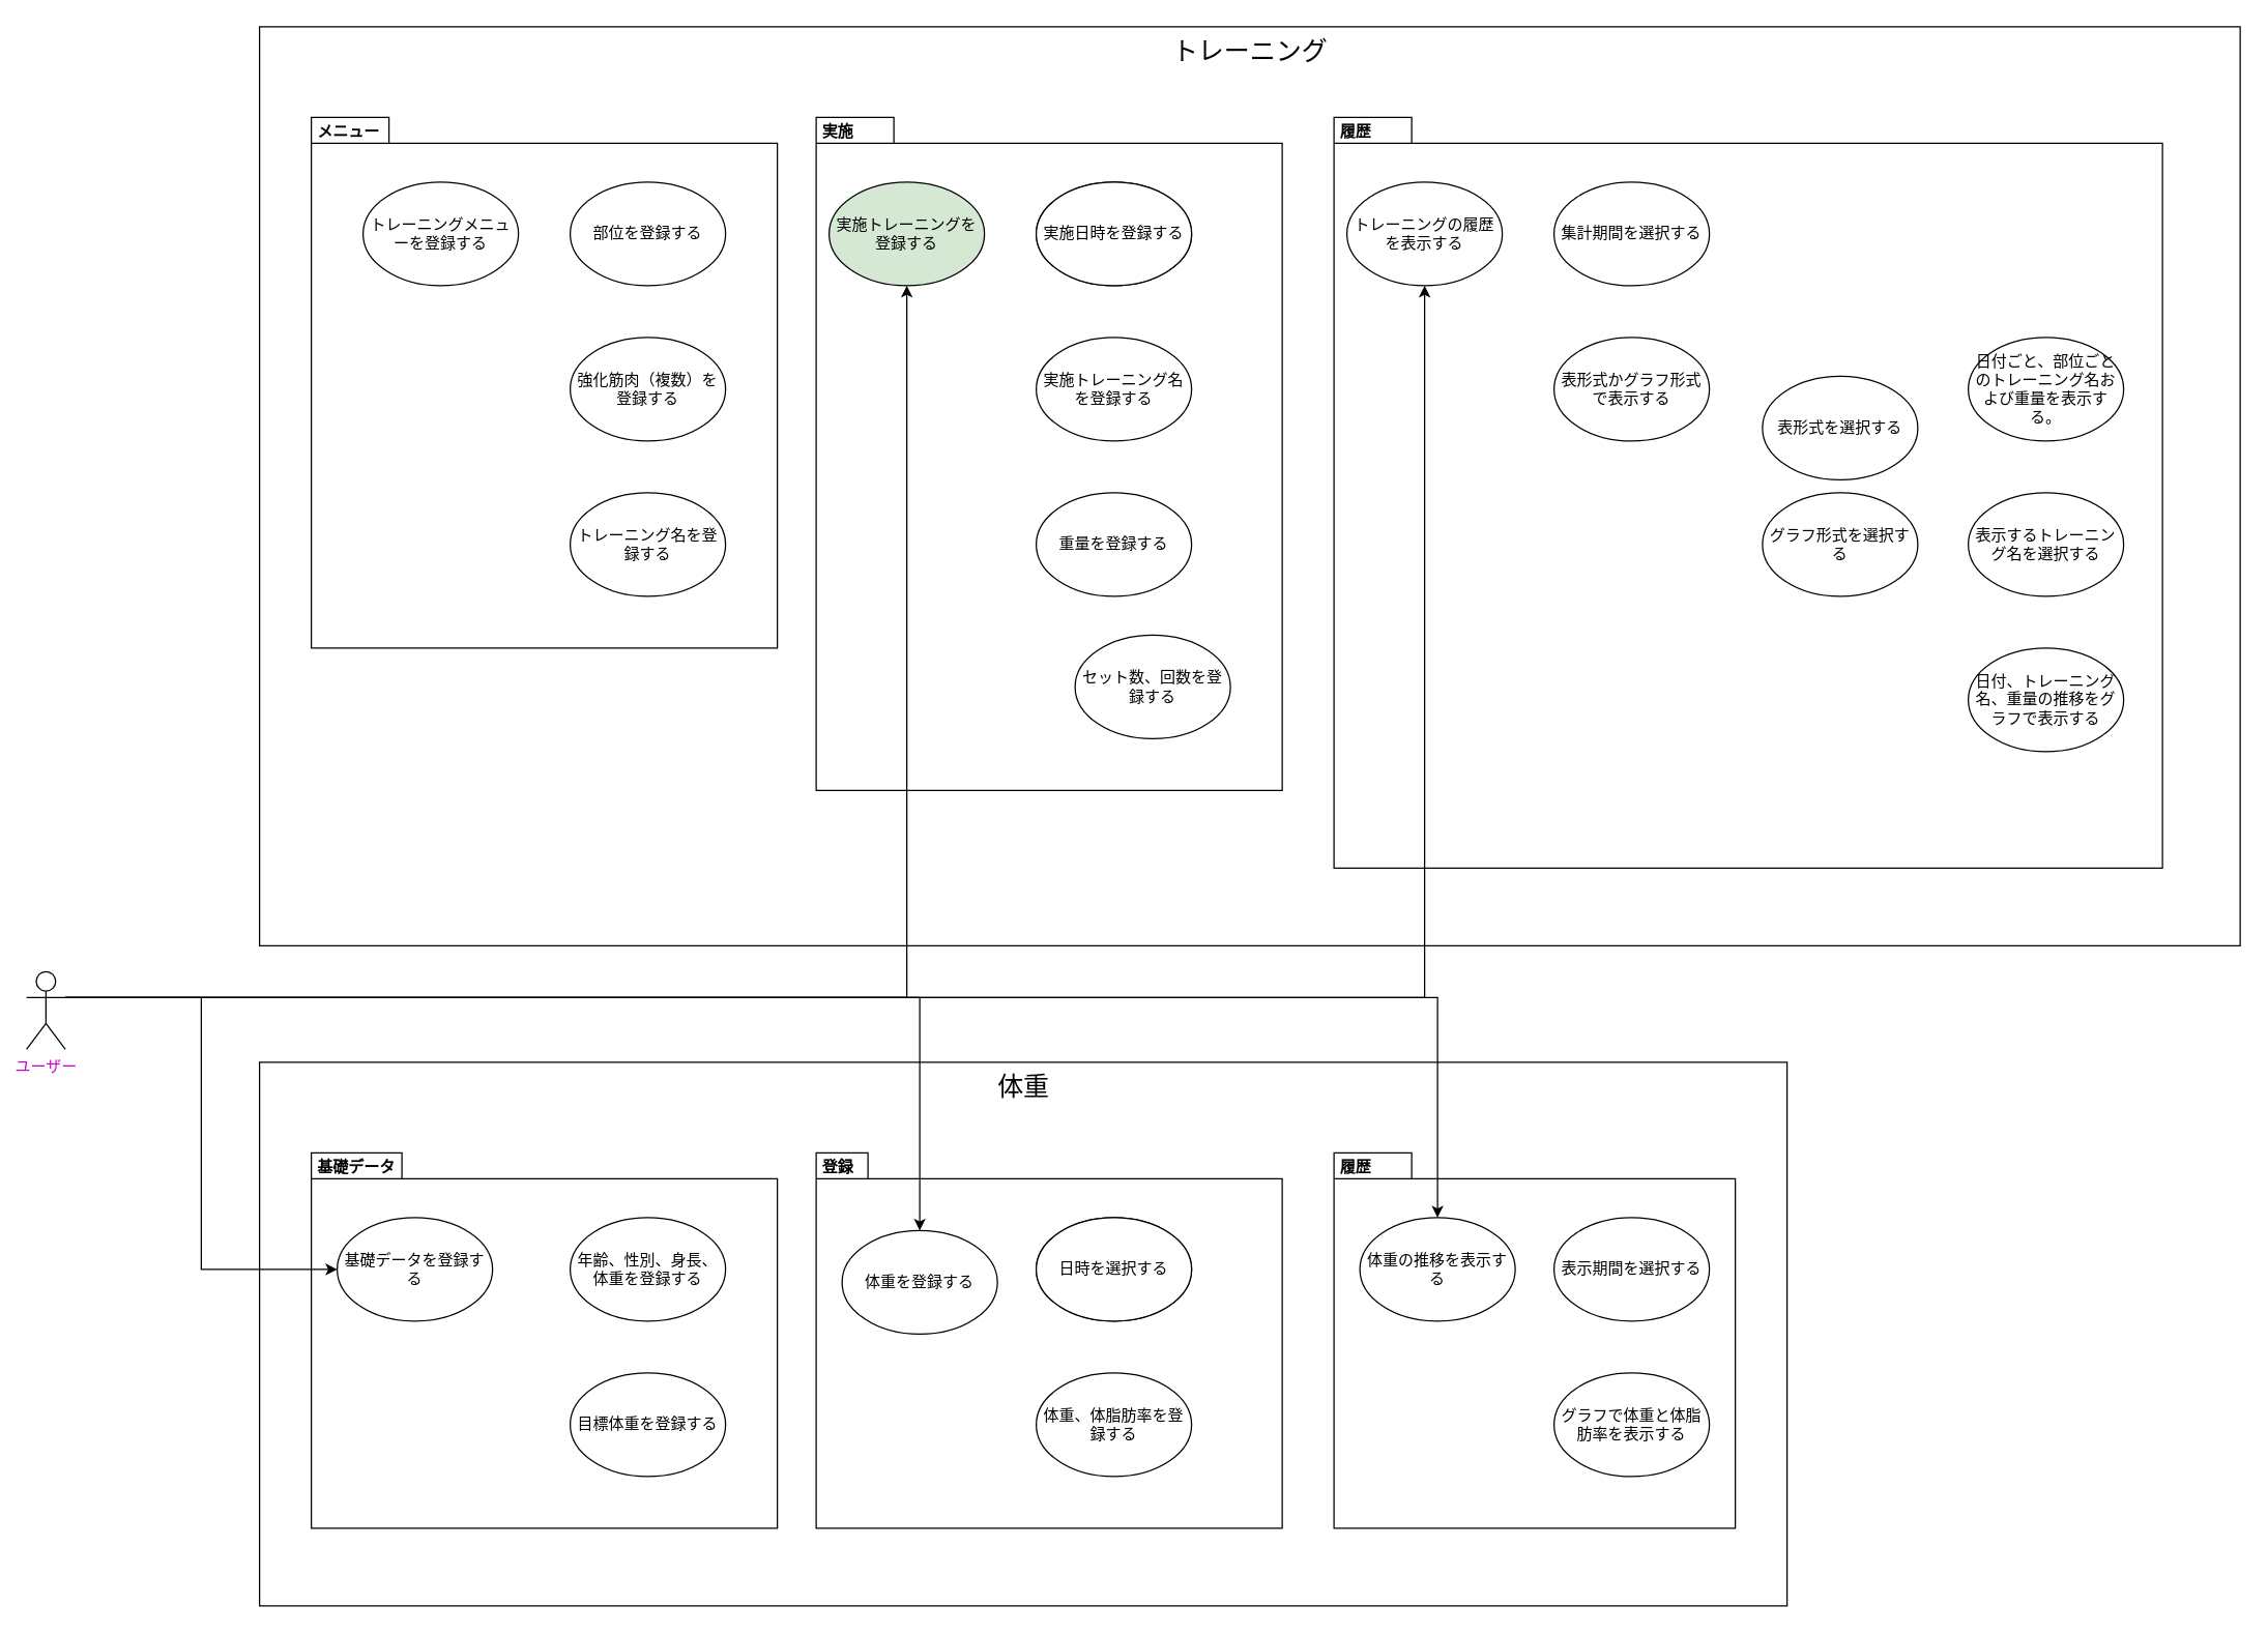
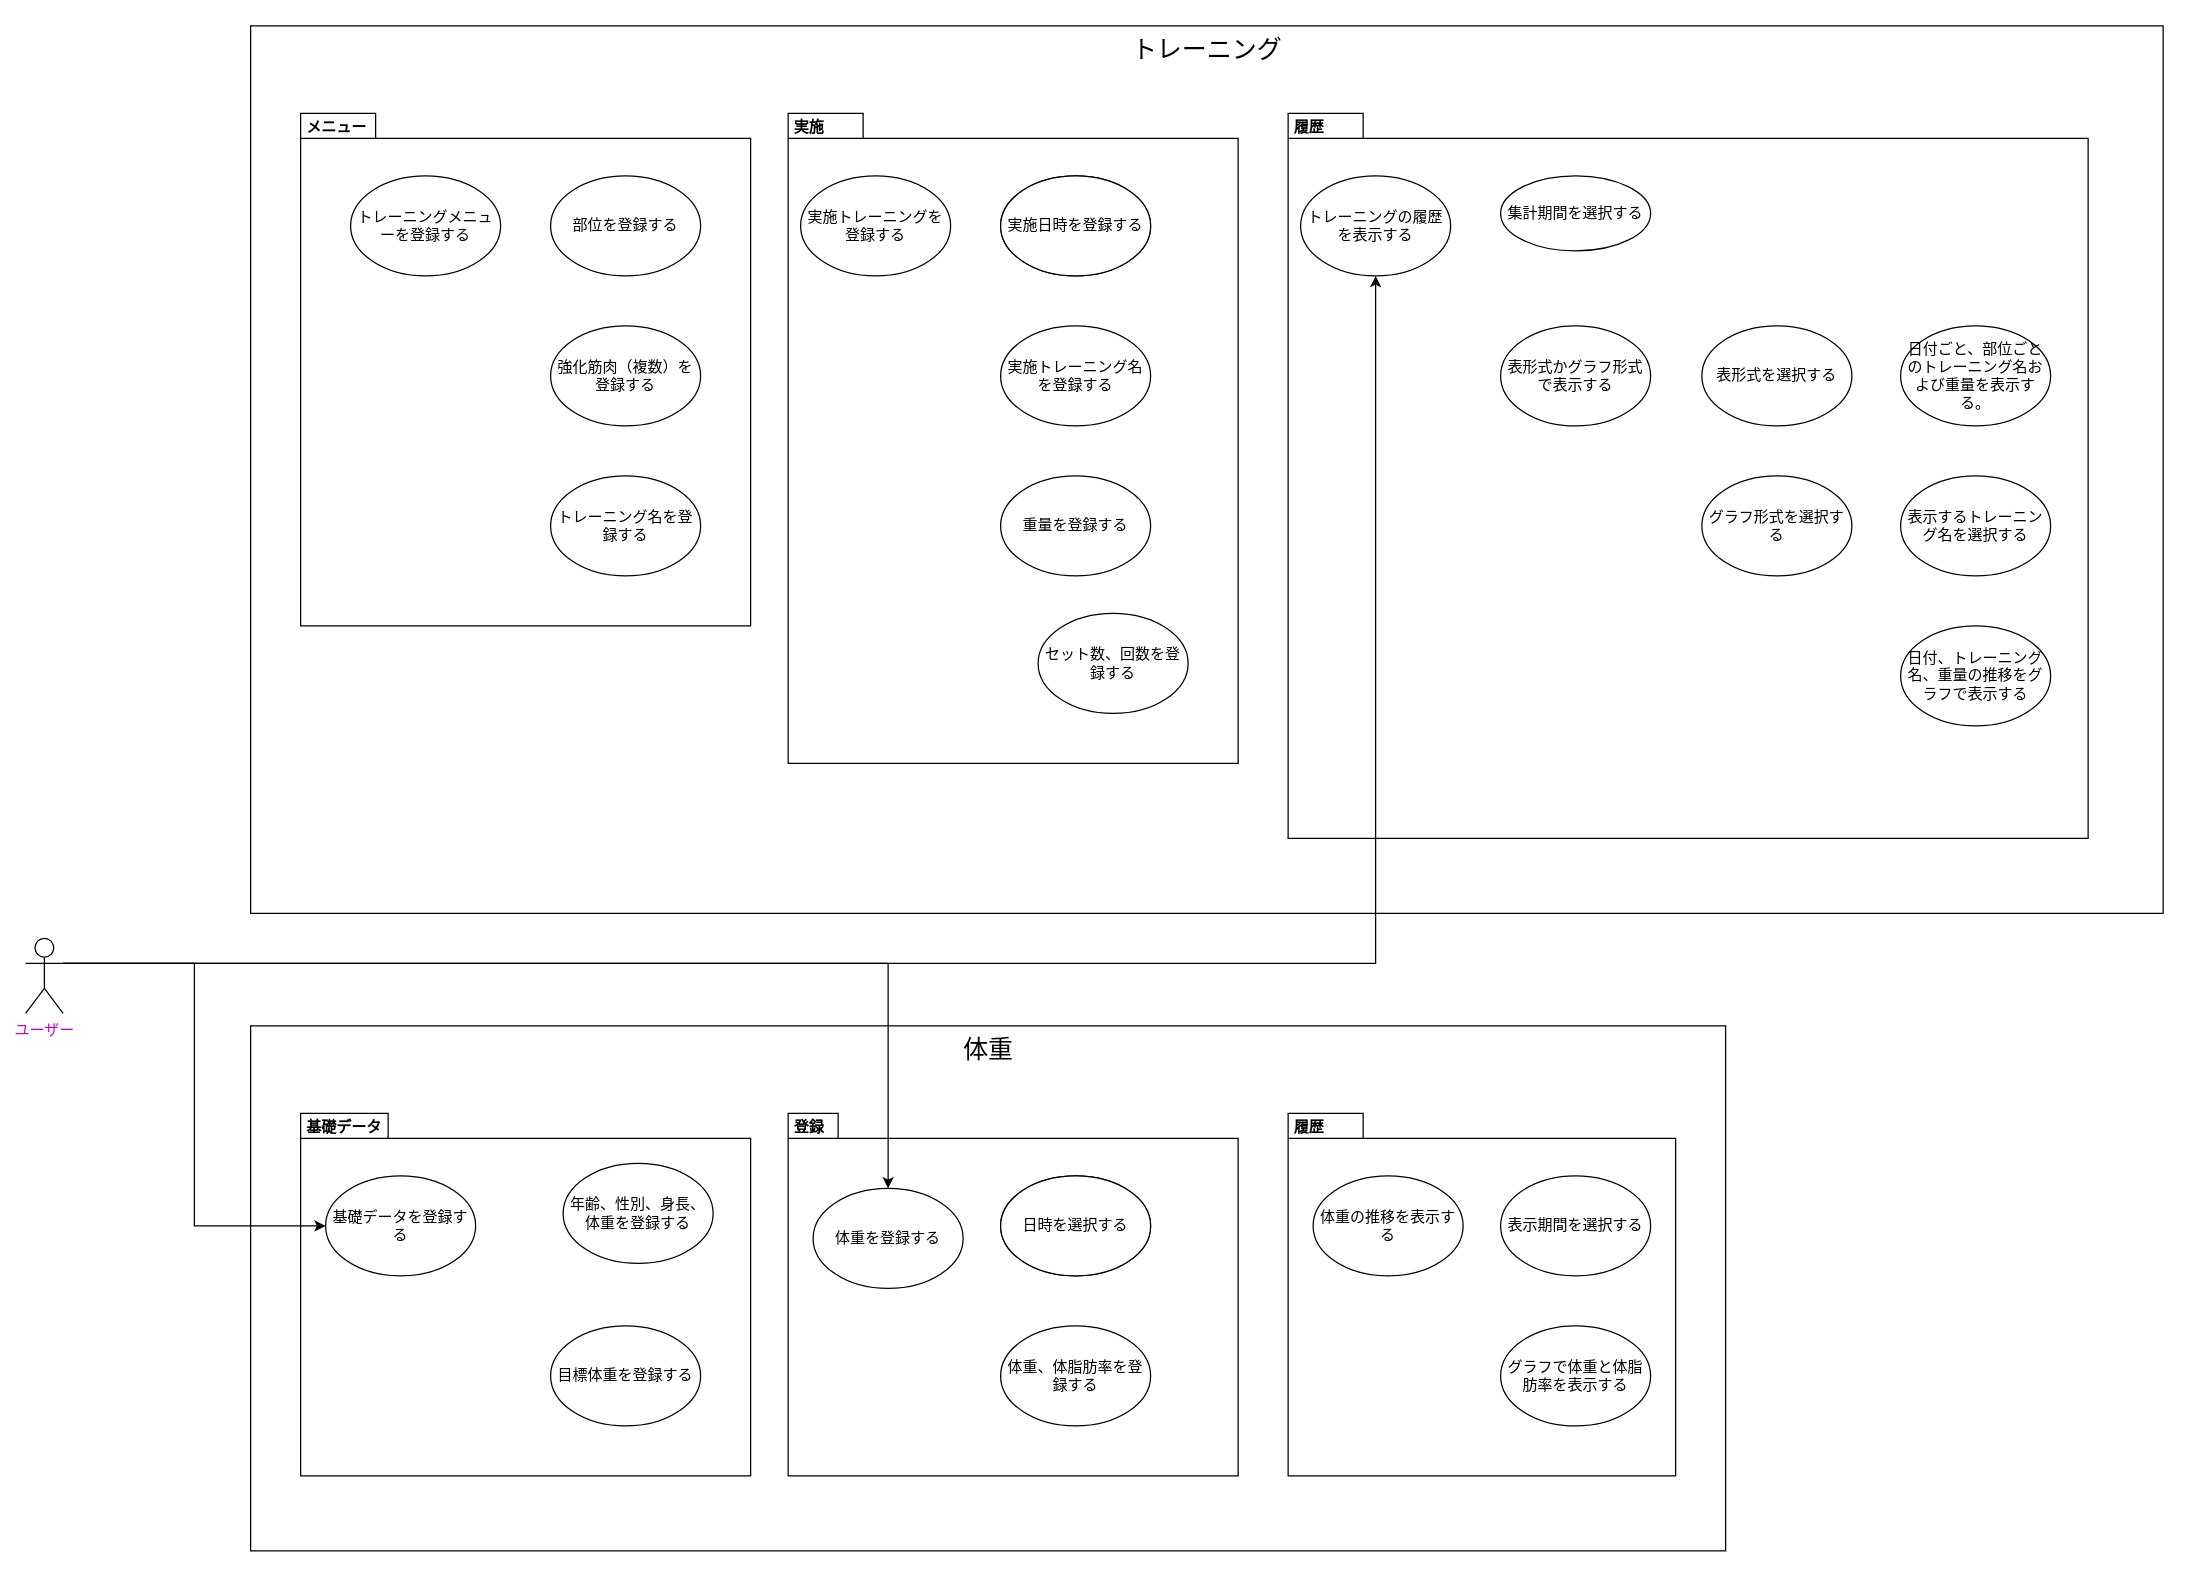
- <mxCell id="11" value="実施トレーニングを登録する" style="ellipse;whiteSpace=wrap;html=1;fillColor=#d5e8d4;" parent="1" vertex="1"><mxGeometry x="640" y="140" width="120" height="80" as="geometry" /></mxCell>
+ <mxCell id="11" value="実施トレーニングを登録する" style="ellipse;whiteSpace=wrap;html=1;" parent="1" vertex="1"><mxGeometry x="640" y="140" width="120" height="80" as="geometry" /></mxCell>
- <mxCell id="20" value="集計期間を選択する" style="ellipse;whiteSpace=wrap;html=1;" parent="1" vertex="1"><mxGeometry x="1200" y="140" width="120" height="80" as="geometry" /></mxCell>
+ <mxCell id="20" value="集計期間を選択する" style="ellipse;whiteSpace=wrap;html=1;" parent="1" vertex="1"><mxGeometry x="1200" y="140" width="120" height="60" as="geometry" /></mxCell>
- <mxCell id="23" value="表形式を選択する" style="ellipse;whiteSpace=wrap;html=1;" parent="1" vertex="1"><mxGeometry x="1361" y="290" width="120" height="80" as="geometry" /></mxCell>
+ <mxCell id="23" value="表形式を選択する" style="ellipse;whiteSpace=wrap;html=1;" parent="1" vertex="1"><mxGeometry x="1361" y="260" width="120" height="80" as="geometry" /></mxCell>
- <mxCell id="42" style="edgeStyle=orthogonalEdgeStyle;rounded=0;orthogonalLoop=1;jettySize=auto;html=1;exitX=1;exitY=0.333;exitDx=0;exitDy=0;exitPerimeter=0;entryX=0.5;entryY=1;entryDx=0;entryDy=0;" parent="1" source="9" target="11" edge="1"><mxGeometry relative="1" as="geometry" /></mxCell>
- <mxCell id="40" style="edgeStyle=orthogonalEdgeStyle;rounded=0;orthogonalLoop=1;jettySize=auto;html=1;exitX=1;exitY=0.333;exitDx=0;exitDy=0;exitPerimeter=0;entryX=0.5;entryY=0;entryDx=0;entryDy=0;" parent="1" source="9" target="39" edge="1"><mxGeometry relative="1" as="geometry" /></mxCell>
- <mxCell id="30" value="年齢、性別、身長、体重を登録する" style="ellipse;whiteSpace=wrap;html=1;" parent="1" vertex="1"><mxGeometry x="440" y="940" width="120" height="80" as="geometry" /></mxCell>
+ <mxCell id="30" value="年齢、性別、身長、体重を登録する" style="ellipse;whiteSpace=wrap;html=1;" parent="1" vertex="1"><mxGeometry x="450" y="930" width="120" height="80" as="geometry" /></mxCell>
